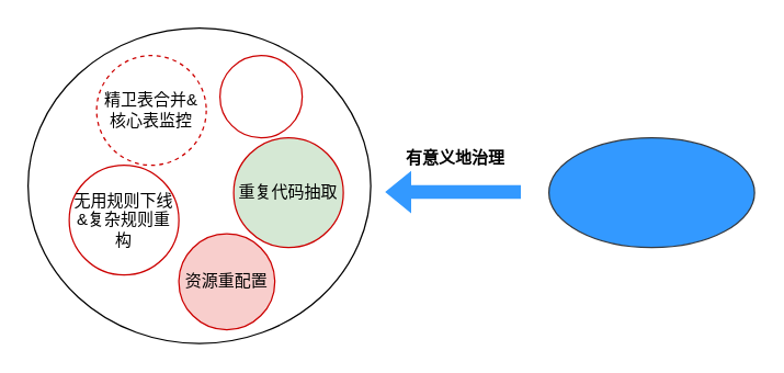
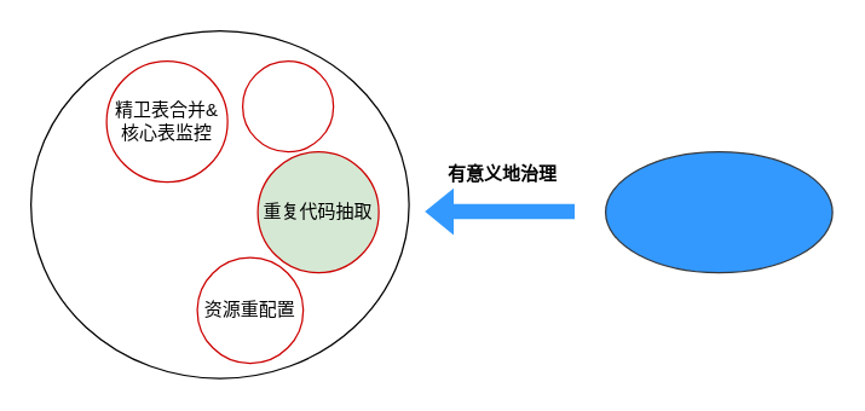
- <mxCell id="5" value="&lt;div data-docx-has-block-data=&quot;false&quot; data-lark-html-role=&quot;root&quot; data-page-id=&quot;ChRIdA0hZobBU5xymgpcbbGHnzd&quot;&gt;&lt;div class=&quot;old-record-id-XWXkdjbSToSbAaxWngFc1ZIonQe&quot;&gt;精卫表合并&amp;amp;核心表监控&lt;/div&gt;&lt;/div&gt;&lt;span class=&quot;lark-record-clipboard&quot; data-lark-record-format=&quot;docx/text&quot; data-lark-record-data=&quot;{&amp;quot;rootId&amp;quot;:&amp;quot;ChRIdA0hZobBU5xymgpcbbGHnzd&amp;quot;,&amp;quot;text&amp;quot;:{&amp;quot;initialAttributedTexts&amp;quot;:{&amp;quot;text&amp;quot;:{&amp;quot;0&amp;quot;:&amp;quot;精卫表合并&amp;amp;核心表监控&amp;quot;},&amp;quot;attribs&amp;quot;:{&amp;quot;0&amp;quot;:&amp;quot;*0+b&amp;quot;}},&amp;quot;apool&amp;quot;:{&amp;quot;numToAttrib&amp;quot;:{&amp;quot;0&amp;quot;:[&amp;quot;author&amp;quot;,&amp;quot;6789052697665437964&amp;quot;]},&amp;quot;nextNum&amp;quot;:1}},&amp;quot;type&amp;quot;:&amp;quot;text&amp;quot;,&amp;quot;referenceRecordMap&amp;quot;:{},&amp;quot;extra&amp;quot;:{&amp;quot;channel&amp;quot;:&amp;quot;saas&amp;quot;,&amp;quot;pasteRandomId&amp;quot;:&amp;quot;1d12fe56-909d-4299-86d8-354a4d4ec832&amp;quot;,&amp;quot;mention_page_title&amp;quot;:{},&amp;quot;external_mention_url&amp;quot;:{}},&amp;quot;isKeepQuoteContainer&amp;quot;:false,&amp;quot;isFromCode&amp;quot;:false,&amp;quot;selection&amp;quot;:[{&amp;quot;id&amp;quot;:256,&amp;quot;type&amp;quot;:&amp;quot;text&amp;quot;,&amp;quot;selection&amp;quot;:{&amp;quot;start&amp;quot;:0,&amp;quot;end&amp;quot;:11},&amp;quot;recordId&amp;quot;:&amp;quot;XWXkdjbSToSbAaxWngFc1ZIonQe&amp;quot;}],&amp;quot;payloadMap&amp;quot;:{},&amp;quot;isCut&amp;quot;:false}&quot;&gt;&lt;/span&gt;" style="ellipse;whiteSpace=wrap;html=1;aspect=fixed;strokeColor=#CC0000;dashed=1;" vertex="1" parent="1"><mxGeometry x="70" y="40" width="80" height="80" as="geometry" /></mxCell>
+ <mxCell id="5" value="&lt;div data-docx-has-block-data=&quot;false&quot; data-lark-html-role=&quot;root&quot; data-page-id=&quot;ChRIdA0hZobBU5xymgpcbbGHnzd&quot;&gt;&lt;div class=&quot;old-record-id-XWXkdjbSToSbAaxWngFc1ZIonQe&quot;&gt;精卫表合并&amp;amp;核心表监控&lt;/div&gt;&lt;/div&gt;&lt;span class=&quot;lark-record-clipboard&quot; data-lark-record-format=&quot;docx/text&quot; data-lark-record-data=&quot;{&amp;quot;rootId&amp;quot;:&amp;quot;ChRIdA0hZobBU5xymgpcbbGHnzd&amp;quot;,&amp;quot;text&amp;quot;:{&amp;quot;initialAttributedTexts&amp;quot;:{&amp;quot;text&amp;quot;:{&amp;quot;0&amp;quot;:&amp;quot;精卫表合并&amp;amp;核心表监控&amp;quot;},&amp;quot;attribs&amp;quot;:{&amp;quot;0&amp;quot;:&amp;quot;*0+b&amp;quot;}},&amp;quot;apool&amp;quot;:{&amp;quot;numToAttrib&amp;quot;:{&amp;quot;0&amp;quot;:[&amp;quot;author&amp;quot;,&amp;quot;6789052697665437964&amp;quot;]},&amp;quot;nextNum&amp;quot;:1}},&amp;quot;type&amp;quot;:&amp;quot;text&amp;quot;,&amp;quot;referenceRecordMap&amp;quot;:{},&amp;quot;extra&amp;quot;:{&amp;quot;channel&amp;quot;:&amp;quot;saas&amp;quot;,&amp;quot;pasteRandomId&amp;quot;:&amp;quot;1d12fe56-909d-4299-86d8-354a4d4ec832&amp;quot;,&amp;quot;mention_page_title&amp;quot;:{},&amp;quot;external_mention_url&amp;quot;:{}},&amp;quot;isKeepQuoteContainer&amp;quot;:false,&amp;quot;isFromCode&amp;quot;:false,&amp;quot;selection&amp;quot;:[{&amp;quot;id&amp;quot;:256,&amp;quot;type&amp;quot;:&amp;quot;text&amp;quot;,&amp;quot;selection&amp;quot;:{&amp;quot;start&amp;quot;:0,&amp;quot;end&amp;quot;:11},&amp;quot;recordId&amp;quot;:&amp;quot;XWXkdjbSToSbAaxWngFc1ZIonQe&amp;quot;}],&amp;quot;payloadMap&amp;quot;:{},&amp;quot;isCut&amp;quot;:false}&quot;&gt;&lt;/span&gt;" style="ellipse;whiteSpace=wrap;html=1;aspect=fixed;strokeColor=#CC0000;" vertex="1" parent="1"><mxGeometry x="70" y="40" width="80" height="80" as="geometry" /></mxCell>
- <mxCell id="6" value="&lt;div data-docx-has-block-data=&quot;false&quot; data-lark-html-role=&quot;root&quot; data-page-id=&quot;ChRIdA0hZobBU5xymgpcbbGHnzd&quot;&gt;&lt;div class=&quot;old-record-id-XWXkdjbSToSbAaxWngFc1ZIonQe&quot;&gt;&lt;div data-docx-has-block-data=&quot;false&quot; data-lark-html-role=&quot;root&quot; data-page-id=&quot;ChRIdA0hZobBU5xymgpcbbGHnzd&quot;&gt;&lt;div class=&quot;old-record-id-XWXkdjbSToSbAaxWngFc1ZIonQe&quot;&gt;无用规则下线&amp;amp;复杂规则重构&lt;/div&gt;&lt;/div&gt;&lt;span class=&quot;lark-record-clipboard&quot; data-lark-record-format=&quot;docx/text&quot; data-lark-record-data=&quot;{&amp;quot;rootId&amp;quot;:&amp;quot;ChRIdA0hZobBU5xymgpcbbGHnzd&amp;quot;,&amp;quot;text&amp;quot;:{&amp;quot;initialAttributedTexts&amp;quot;:{&amp;quot;text&amp;quot;:{&amp;quot;0&amp;quot;:&amp;quot;无用规则下线&amp;amp;复杂规则重构&amp;quot;},&amp;quot;attribs&amp;quot;:{&amp;quot;0&amp;quot;:&amp;quot;*0+d&amp;quot;}},&amp;quot;apool&amp;quot;:{&amp;quot;numToAttrib&amp;quot;:{&amp;quot;0&amp;quot;:[&amp;quot;author&amp;quot;,&amp;quot;6789052697665437964&amp;quot;]},&amp;quot;nextNum&amp;quot;:1}},&amp;quot;type&amp;quot;:&amp;quot;text&amp;quot;,&amp;quot;referenceRecordMap&amp;quot;:{},&amp;quot;extra&amp;quot;:{&amp;quot;channel&amp;quot;:&amp;quot;saas&amp;quot;,&amp;quot;pasteRandomId&amp;quot;:&amp;quot;5cdd5dfd-b43b-46cd-955d-e5122e08f436&amp;quot;,&amp;quot;mention_page_title&amp;quot;:{},&amp;quot;external_mention_url&amp;quot;:{}},&amp;quot;isKeepQuoteContainer&amp;quot;:false,&amp;quot;isFromCode&amp;quot;:false,&amp;quot;selection&amp;quot;:[{&amp;quot;id&amp;quot;:256,&amp;quot;type&amp;quot;:&amp;quot;text&amp;quot;,&amp;quot;selection&amp;quot;:{&amp;quot;start&amp;quot;:14,&amp;quot;end&amp;quot;:27},&amp;quot;recordId&amp;quot;:&amp;quot;XWXkdjbSToSbAaxWngFc1ZIonQe&amp;quot;}],&amp;quot;payloadMap&amp;quot;:{},&amp;quot;isCut&amp;quot;:false}&quot;&gt;&lt;/span&gt;&lt;/div&gt;&lt;/div&gt;&lt;span class=&quot;lark-record-clipboard&quot; data-lark-record-format=&quot;docx/text&quot; data-lark-record-data=&quot;{&amp;quot;rootId&amp;quot;:&amp;quot;ChRIdA0hZobBU5xymgpcbbGHnzd&amp;quot;,&amp;quot;text&amp;quot;:{&amp;quot;initialAttributedTexts&amp;quot;:{&amp;quot;text&amp;quot;:{&amp;quot;0&amp;quot;:&amp;quot;精卫表合并&amp;amp;核心表监控&amp;quot;},&amp;quot;attribs&amp;quot;:{&amp;quot;0&amp;quot;:&amp;quot;*0+b&amp;quot;}},&amp;quot;apool&amp;quot;:{&amp;quot;numToAttrib&amp;quot;:{&amp;quot;0&amp;quot;:[&amp;quot;author&amp;quot;,&amp;quot;6789052697665437964&amp;quot;]},&amp;quot;nextNum&amp;quot;:1}},&amp;quot;type&amp;quot;:&amp;quot;text&amp;quot;,&amp;quot;referenceRecordMap&amp;quot;:{},&amp;quot;extra&amp;quot;:{&amp;quot;channel&amp;quot;:&amp;quot;saas&amp;quot;,&amp;quot;pasteRandomId&amp;quot;:&amp;quot;1d12fe56-909d-4299-86d8-354a4d4ec832&amp;quot;,&amp;quot;mention_page_title&amp;quot;:{},&amp;quot;external_mention_url&amp;quot;:{}},&amp;quot;isKeepQuoteContainer&amp;quot;:false,&amp;quot;isFromCode&amp;quot;:false,&amp;quot;selection&amp;quot;:[{&amp;quot;id&amp;quot;:256,&amp;quot;type&amp;quot;:&amp;quot;text&amp;quot;,&amp;quot;selection&amp;quot;:{&amp;quot;start&amp;quot;:0,&amp;quot;end&amp;quot;:11},&amp;quot;recordId&amp;quot;:&amp;quot;XWXkdjbSToSbAaxWngFc1ZIonQe&amp;quot;}],&amp;quot;payloadMap&amp;quot;:{},&amp;quot;isCut&amp;quot;:false}&quot;&gt;&lt;/span&gt;" style="ellipse;whiteSpace=wrap;html=1;aspect=fixed;strokeColor=#CC0000;" vertex="1" parent="1"><mxGeometry x="50" y="120" width="80" height="80" as="geometry" /></mxCell>
- <mxCell id="8" value="&lt;div data-docx-has-block-data=&quot;false&quot; data-lark-html-role=&quot;root&quot; data-page-id=&quot;ChRIdA0hZobBU5xymgpcbbGHnzd&quot;&gt;&lt;div class=&quot;old-record-id-XWXkdjbSToSbAaxWngFc1ZIonQe&quot;&gt;&lt;div data-docx-has-block-data=&quot;false&quot; data-lark-html-role=&quot;root&quot; data-page-id=&quot;ChRIdA0hZobBU5xymgpcbbGHnzd&quot;&gt;&lt;div class=&quot;old-record-id-XWXkdjbSToSbAaxWngFc1ZIonQe&quot;&gt;&lt;div data-docx-has-block-data=&quot;false&quot; data-lark-html-role=&quot;root&quot; data-page-id=&quot;ChRIdA0hZobBU5xymgpcbbGHnzd&quot;&gt;&lt;div class=&quot;old-record-id-XWXkdjbSToSbAaxWngFc1ZIonQe&quot;&gt;&lt;div data-docx-has-block-data=&quot;false&quot; data-lark-html-role=&quot;root&quot; data-page-id=&quot;ChRIdA0hZobBU5xymgpcbbGHnzd&quot;&gt;&lt;div class=&quot;old-record-id-XWXkdjbSToSbAaxWngFc1ZIonQe&quot;&gt;资源重配置&lt;/div&gt;&lt;/div&gt;&lt;span class=&quot;lark-record-clipboard&quot; data-lark-record-format=&quot;docx/text&quot; data-lark-record-data=&quot;{&amp;quot;rootId&amp;quot;:&amp;quot;ChRIdA0hZobBU5xymgpcbbGHnzd&amp;quot;,&amp;quot;text&amp;quot;:{&amp;quot;initialAttributedTexts&amp;quot;:{&amp;quot;text&amp;quot;:{&amp;quot;0&amp;quot;:&amp;quot;资源重配置&amp;quot;},&amp;quot;attribs&amp;quot;:{&amp;quot;0&amp;quot;:&amp;quot;*0+5&amp;quot;}},&amp;quot;apool&amp;quot;:{&amp;quot;numToAttrib&amp;quot;:{&amp;quot;0&amp;quot;:[&amp;quot;author&amp;quot;,&amp;quot;6789052697665437964&amp;quot;]},&amp;quot;nextNum&amp;quot;:1}},&amp;quot;type&amp;quot;:&amp;quot;text&amp;quot;,&amp;quot;referenceRecordMap&amp;quot;:{},&amp;quot;extra&amp;quot;:{&amp;quot;channel&amp;quot;:&amp;quot;saas&amp;quot;,&amp;quot;pasteRandomId&amp;quot;:&amp;quot;1291db8a-156d-451d-92f8-595e6074ff26&amp;quot;,&amp;quot;mention_page_title&amp;quot;:{},&amp;quot;external_mention_url&amp;quot;:{}},&amp;quot;isKeepQuoteContainer&amp;quot;:false,&amp;quot;isFromCode&amp;quot;:false,&amp;quot;selection&amp;quot;:[{&amp;quot;id&amp;quot;:256,&amp;quot;type&amp;quot;:&amp;quot;text&amp;quot;,&amp;quot;selection&amp;quot;:{&amp;quot;start&amp;quot;:39,&amp;quot;end&amp;quot;:44},&amp;quot;recordId&amp;quot;:&amp;quot;XWXkdjbSToSbAaxWngFc1ZIonQe&amp;quot;}],&amp;quot;payloadMap&amp;quot;:{},&amp;quot;isCut&amp;quot;:false}&quot;&gt;&lt;/span&gt;&lt;/div&gt;&lt;/div&gt;&lt;span class=&quot;lark-record-clipboard&quot; data-lark-record-format=&quot;docx/text&quot; data-lark-record-data=&quot;{&amp;quot;rootId&amp;quot;:&amp;quot;ChRIdA0hZobBU5xymgpcbbGHnzd&amp;quot;,&amp;quot;text&amp;quot;:{&amp;quot;initialAttributedTexts&amp;quot;:{&amp;quot;text&amp;quot;:{&amp;quot;0&amp;quot;:&amp;quot;复用代码抽取&amp;quot;},&amp;quot;attribs&amp;quot;:{&amp;quot;0&amp;quot;:&amp;quot;*0+6&amp;quot;}},&amp;quot;apool&amp;quot;:{&amp;quot;numToAttrib&amp;quot;:{&amp;quot;0&amp;quot;:[&amp;quot;author&amp;quot;,&amp;quot;6789052697665437964&amp;quot;]},&amp;quot;nextNum&amp;quot;:1}},&amp;quot;type&amp;quot;:&amp;quot;text&amp;quot;,&amp;quot;referenceRecordMap&amp;quot;:{},&amp;quot;extra&amp;quot;:{&amp;quot;channel&amp;quot;:&amp;quot;saas&amp;quot;,&amp;quot;pasteRandomId&amp;quot;:&amp;quot;e9fa6218-35b4-4a9d-a9d8-3d668199a75c&amp;quot;,&amp;quot;mention_page_title&amp;quot;:{},&amp;quot;external_mention_url&amp;quot;:{}},&amp;quot;isKeepQuoteContainer&amp;quot;:false,&amp;quot;isFromCode&amp;quot;:false,&amp;quot;selection&amp;quot;:[{&amp;quot;id&amp;quot;:256,&amp;quot;type&amp;quot;:&amp;quot;text&amp;quot;,&amp;quot;selection&amp;quot;:{&amp;quot;start&amp;quot;:30,&amp;quot;end&amp;quot;:36},&amp;quot;recordId&amp;quot;:&amp;quot;XWXkdjbSToSbAaxWngFc1ZIonQe&amp;quot;}],&amp;quot;payloadMap&amp;quot;:{},&amp;quot;isCut&amp;quot;:false}&quot;&gt;&lt;/span&gt;&lt;/div&gt;&lt;/div&gt;&lt;span class=&quot;lark-record-clipboard&quot; data-lark-record-format=&quot;docx/text&quot; data-lark-record-data=&quot;{&amp;quot;rootId&amp;quot;:&amp;quot;ChRIdA0hZobBU5xymgpcbbGHnzd&amp;quot;,&amp;quot;text&amp;quot;:{&amp;quot;initialAttributedTexts&amp;quot;:{&amp;quot;text&amp;quot;:{&amp;quot;0&amp;quot;:&amp;quot;无用规则下线&amp;amp;复杂规则重构&amp;quot;},&amp;quot;attribs&amp;quot;:{&amp;quot;0&amp;quot;:&amp;quot;*0+d&amp;quot;}},&amp;quot;apool&amp;quot;:{&amp;quot;numToAttrib&amp;quot;:{&amp;quot;0&amp;quot;:[&amp;quot;author&amp;quot;,&amp;quot;6789052697665437964&amp;quot;]},&amp;quot;nextNum&amp;quot;:1}},&amp;quot;type&amp;quot;:&amp;quot;text&amp;quot;,&amp;quot;referenceRecordMap&amp;quot;:{},&amp;quot;extra&amp;quot;:{&amp;quot;channel&amp;quot;:&amp;quot;saas&amp;quot;,&amp;quot;pasteRandomId&amp;quot;:&amp;quot;5cdd5dfd-b43b-46cd-955d-e5122e08f436&amp;quot;,&amp;quot;mention_page_title&amp;quot;:{},&amp;quot;external_mention_url&amp;quot;:{}},&amp;quot;isKeepQuoteContainer&amp;quot;:false,&amp;quot;isFromCode&amp;quot;:false,&amp;quot;selection&amp;quot;:[{&amp;quot;id&amp;quot;:256,&amp;quot;type&amp;quot;:&amp;quot;text&amp;quot;,&amp;quot;selection&amp;quot;:{&amp;quot;start&amp;quot;:14,&amp;quot;end&amp;quot;:27},&amp;quot;recordId&amp;quot;:&amp;quot;XWXkdjbSToSbAaxWngFc1ZIonQe&amp;quot;}],&amp;quot;payloadMap&amp;quot;:{},&amp;quot;isCut&amp;quot;:false}&quot;&gt;&lt;/span&gt;&lt;/div&gt;&lt;/div&gt;&lt;span class=&quot;lark-record-clipboard&quot; data-lark-record-format=&quot;docx/text&quot; data-lark-record-data=&quot;{&amp;quot;rootId&amp;quot;:&amp;quot;ChRIdA0hZobBU5xymgpcbbGHnzd&amp;quot;,&amp;quot;text&amp;quot;:{&amp;quot;initialAttributedTexts&amp;quot;:{&amp;quot;text&amp;quot;:{&amp;quot;0&amp;quot;:&amp;quot;精卫表合并&amp;amp;核心表监控&amp;quot;},&amp;quot;attribs&amp;quot;:{&amp;quot;0&amp;quot;:&amp;quot;*0+b&amp;quot;}},&amp;quot;apool&amp;quot;:{&amp;quot;numToAttrib&amp;quot;:{&amp;quot;0&amp;quot;:[&amp;quot;author&amp;quot;,&amp;quot;6789052697665437964&amp;quot;]},&amp;quot;nextNum&amp;quot;:1}},&amp;quot;type&amp;quot;:&amp;quot;text&amp;quot;,&amp;quot;referenceRecordMap&amp;quot;:{},&amp;quot;extra&amp;quot;:{&amp;quot;channel&amp;quot;:&amp;quot;saas&amp;quot;,&amp;quot;pasteRandomId&amp;quot;:&amp;quot;1d12fe56-909d-4299-86d8-354a4d4ec832&amp;quot;,&amp;quot;mention_page_title&amp;quot;:{},&amp;quot;external_mention_url&amp;quot;:{}},&amp;quot;isKeepQuoteContainer&amp;quot;:false,&amp;quot;isFromCode&amp;quot;:false,&amp;quot;selection&amp;quot;:[{&amp;quot;id&amp;quot;:256,&amp;quot;type&amp;quot;:&amp;quot;text&amp;quot;,&amp;quot;selection&amp;quot;:{&amp;quot;start&amp;quot;:0,&amp;quot;end&amp;quot;:11},&amp;quot;recordId&amp;quot;:&amp;quot;XWXkdjbSToSbAaxWngFc1ZIonQe&amp;quot;}],&amp;quot;payloadMap&amp;quot;:{},&amp;quot;isCut&amp;quot;:false}&quot;&gt;&lt;/span&gt;" style="ellipse;whiteSpace=wrap;html=1;aspect=fixed;strokeColor=#CC0000;fillColor=#f8cecc;" vertex="1" parent="1"><mxGeometry x="130" y="170" width="70" height="70" as="geometry" /></mxCell>
+ <mxCell id="8" value="&lt;div data-docx-has-block-data=&quot;false&quot; data-lark-html-role=&quot;root&quot; data-page-id=&quot;ChRIdA0hZobBU5xymgpcbbGHnzd&quot;&gt;&lt;div class=&quot;old-record-id-XWXkdjbSToSbAaxWngFc1ZIonQe&quot;&gt;&lt;div data-docx-has-block-data=&quot;false&quot; data-lark-html-role=&quot;root&quot; data-page-id=&quot;ChRIdA0hZobBU5xymgpcbbGHnzd&quot;&gt;&lt;div class=&quot;old-record-id-XWXkdjbSToSbAaxWngFc1ZIonQe&quot;&gt;&lt;div data-docx-has-block-data=&quot;false&quot; data-lark-html-role=&quot;root&quot; data-page-id=&quot;ChRIdA0hZobBU5xymgpcbbGHnzd&quot;&gt;&lt;div class=&quot;old-record-id-XWXkdjbSToSbAaxWngFc1ZIonQe&quot;&gt;&lt;div data-docx-has-block-data=&quot;false&quot; data-lark-html-role=&quot;root&quot; data-page-id=&quot;ChRIdA0hZobBU5xymgpcbbGHnzd&quot;&gt;&lt;div class=&quot;old-record-id-XWXkdjbSToSbAaxWngFc1ZIonQe&quot;&gt;资源重配置&lt;/div&gt;&lt;/div&gt;&lt;span class=&quot;lark-record-clipboard&quot; data-lark-record-format=&quot;docx/text&quot; data-lark-record-data=&quot;{&amp;quot;rootId&amp;quot;:&amp;quot;ChRIdA0hZobBU5xymgpcbbGHnzd&amp;quot;,&amp;quot;text&amp;quot;:{&amp;quot;initialAttributedTexts&amp;quot;:{&amp;quot;text&amp;quot;:{&amp;quot;0&amp;quot;:&amp;quot;资源重配置&amp;quot;},&amp;quot;attribs&amp;quot;:{&amp;quot;0&amp;quot;:&amp;quot;*0+5&amp;quot;}},&amp;quot;apool&amp;quot;:{&amp;quot;numToAttrib&amp;quot;:{&amp;quot;0&amp;quot;:[&amp;quot;author&amp;quot;,&amp;quot;6789052697665437964&amp;quot;]},&amp;quot;nextNum&amp;quot;:1}},&amp;quot;type&amp;quot;:&amp;quot;text&amp;quot;,&amp;quot;referenceRecordMap&amp;quot;:{},&amp;quot;extra&amp;quot;:{&amp;quot;channel&amp;quot;:&amp;quot;saas&amp;quot;,&amp;quot;pasteRandomId&amp;quot;:&amp;quot;1291db8a-156d-451d-92f8-595e6074ff26&amp;quot;,&amp;quot;mention_page_title&amp;quot;:{},&amp;quot;external_mention_url&amp;quot;:{}},&amp;quot;isKeepQuoteContainer&amp;quot;:false,&amp;quot;isFromCode&amp;quot;:false,&amp;quot;selection&amp;quot;:[{&amp;quot;id&amp;quot;:256,&amp;quot;type&amp;quot;:&amp;quot;text&amp;quot;,&amp;quot;selection&amp;quot;:{&amp;quot;start&amp;quot;:39,&amp;quot;end&amp;quot;:44},&amp;quot;recordId&amp;quot;:&amp;quot;XWXkdjbSToSbAaxWngFc1ZIonQe&amp;quot;}],&amp;quot;payloadMap&amp;quot;:{},&amp;quot;isCut&amp;quot;:false}&quot;&gt;&lt;/span&gt;&lt;/div&gt;&lt;/div&gt;&lt;span class=&quot;lark-record-clipboard&quot; data-lark-record-format=&quot;docx/text&quot; data-lark-record-data=&quot;{&amp;quot;rootId&amp;quot;:&amp;quot;ChRIdA0hZobBU5xymgpcbbGHnzd&amp;quot;,&amp;quot;text&amp;quot;:{&amp;quot;initialAttributedTexts&amp;quot;:{&amp;quot;text&amp;quot;:{&amp;quot;0&amp;quot;:&amp;quot;复用代码抽取&amp;quot;},&amp;quot;attribs&amp;quot;:{&amp;quot;0&amp;quot;:&amp;quot;*0+6&amp;quot;}},&amp;quot;apool&amp;quot;:{&amp;quot;numToAttrib&amp;quot;:{&amp;quot;0&amp;quot;:[&amp;quot;author&amp;quot;,&amp;quot;6789052697665437964&amp;quot;]},&amp;quot;nextNum&amp;quot;:1}},&amp;quot;type&amp;quot;:&amp;quot;text&amp;quot;,&amp;quot;referenceRecordMap&amp;quot;:{},&amp;quot;extra&amp;quot;:{&amp;quot;channel&amp;quot;:&amp;quot;saas&amp;quot;,&amp;quot;pasteRandomId&amp;quot;:&amp;quot;e9fa6218-35b4-4a9d-a9d8-3d668199a75c&amp;quot;,&amp;quot;mention_page_title&amp;quot;:{},&amp;quot;external_mention_url&amp;quot;:{}},&amp;quot;isKeepQuoteContainer&amp;quot;:false,&amp;quot;isFromCode&amp;quot;:false,&amp;quot;selection&amp;quot;:[{&amp;quot;id&amp;quot;:256,&amp;quot;type&amp;quot;:&amp;quot;text&amp;quot;,&amp;quot;selection&amp;quot;:{&amp;quot;start&amp;quot;:30,&amp;quot;end&amp;quot;:36},&amp;quot;recordId&amp;quot;:&amp;quot;XWXkdjbSToSbAaxWngFc1ZIonQe&amp;quot;}],&amp;quot;payloadMap&amp;quot;:{},&amp;quot;isCut&amp;quot;:false}&quot;&gt;&lt;/span&gt;&lt;/div&gt;&lt;/div&gt;&lt;span class=&quot;lark-record-clipboard&quot; data-lark-record-format=&quot;docx/text&quot; data-lark-record-data=&quot;{&amp;quot;rootId&amp;quot;:&amp;quot;ChRIdA0hZobBU5xymgpcbbGHnzd&amp;quot;,&amp;quot;text&amp;quot;:{&amp;quot;initialAttributedTexts&amp;quot;:{&amp;quot;text&amp;quot;:{&amp;quot;0&amp;quot;:&amp;quot;无用规则下线&amp;amp;复杂规则重构&amp;quot;},&amp;quot;attribs&amp;quot;:{&amp;quot;0&amp;quot;:&amp;quot;*0+d&amp;quot;}},&amp;quot;apool&amp;quot;:{&amp;quot;numToAttrib&amp;quot;:{&amp;quot;0&amp;quot;:[&amp;quot;author&amp;quot;,&amp;quot;6789052697665437964&amp;quot;]},&amp;quot;nextNum&amp;quot;:1}},&amp;quot;type&amp;quot;:&amp;quot;text&amp;quot;,&amp;quot;referenceRecordMap&amp;quot;:{},&amp;quot;extra&amp;quot;:{&amp;quot;channel&amp;quot;:&amp;quot;saas&amp;quot;,&amp;quot;pasteRandomId&amp;quot;:&amp;quot;5cdd5dfd-b43b-46cd-955d-e5122e08f436&amp;quot;,&amp;quot;mention_page_title&amp;quot;:{},&amp;quot;external_mention_url&amp;quot;:{}},&amp;quot;isKeepQuoteContainer&amp;quot;:false,&amp;quot;isFromCode&amp;quot;:false,&amp;quot;selection&amp;quot;:[{&amp;quot;id&amp;quot;:256,&amp;quot;type&amp;quot;:&amp;quot;text&amp;quot;,&amp;quot;selection&amp;quot;:{&amp;quot;start&amp;quot;:14,&amp;quot;end&amp;quot;:27},&amp;quot;recordId&amp;quot;:&amp;quot;XWXkdjbSToSbAaxWngFc1ZIonQe&amp;quot;}],&amp;quot;payloadMap&amp;quot;:{},&amp;quot;isCut&amp;quot;:false}&quot;&gt;&lt;/span&gt;&lt;/div&gt;&lt;/div&gt;&lt;span class=&quot;lark-record-clipboard&quot; data-lark-record-format=&quot;docx/text&quot; data-lark-record-data=&quot;{&amp;quot;rootId&amp;quot;:&amp;quot;ChRIdA0hZobBU5xymgpcbbGHnzd&amp;quot;,&amp;quot;text&amp;quot;:{&amp;quot;initialAttributedTexts&amp;quot;:{&amp;quot;text&amp;quot;:{&amp;quot;0&amp;quot;:&amp;quot;精卫表合并&amp;amp;核心表监控&amp;quot;},&amp;quot;attribs&amp;quot;:{&amp;quot;0&amp;quot;:&amp;quot;*0+b&amp;quot;}},&amp;quot;apool&amp;quot;:{&amp;quot;numToAttrib&amp;quot;:{&amp;quot;0&amp;quot;:[&amp;quot;author&amp;quot;,&amp;quot;6789052697665437964&amp;quot;]},&amp;quot;nextNum&amp;quot;:1}},&amp;quot;type&amp;quot;:&amp;quot;text&amp;quot;,&amp;quot;referenceRecordMap&amp;quot;:{},&amp;quot;extra&amp;quot;:{&amp;quot;channel&amp;quot;:&amp;quot;saas&amp;quot;,&amp;quot;pasteRandomId&amp;quot;:&amp;quot;1d12fe56-909d-4299-86d8-354a4d4ec832&amp;quot;,&amp;quot;mention_page_title&amp;quot;:{},&amp;quot;external_mention_url&amp;quot;:{}},&amp;quot;isKeepQuoteContainer&amp;quot;:false,&amp;quot;isFromCode&amp;quot;:false,&amp;quot;selection&amp;quot;:[{&amp;quot;id&amp;quot;:256,&amp;quot;type&amp;quot;:&amp;quot;text&amp;quot;,&amp;quot;selection&amp;quot;:{&amp;quot;start&amp;quot;:0,&amp;quot;end&amp;quot;:11},&amp;quot;recordId&amp;quot;:&amp;quot;XWXkdjbSToSbAaxWngFc1ZIonQe&amp;quot;}],&amp;quot;payloadMap&amp;quot;:{},&amp;quot;isCut&amp;quot;:false}&quot;&gt;&lt;/span&gt;" style="ellipse;whiteSpace=wrap;html=1;aspect=fixed;strokeColor=#CC0000;" vertex="1" parent="1"><mxGeometry x="130" y="170" width="70" height="70" as="geometry" /></mxCell>
